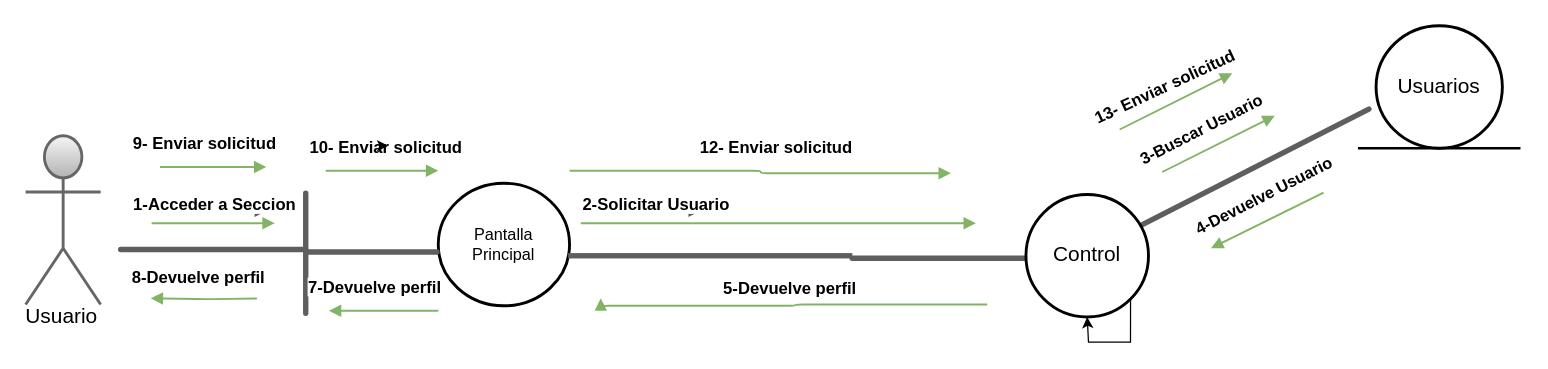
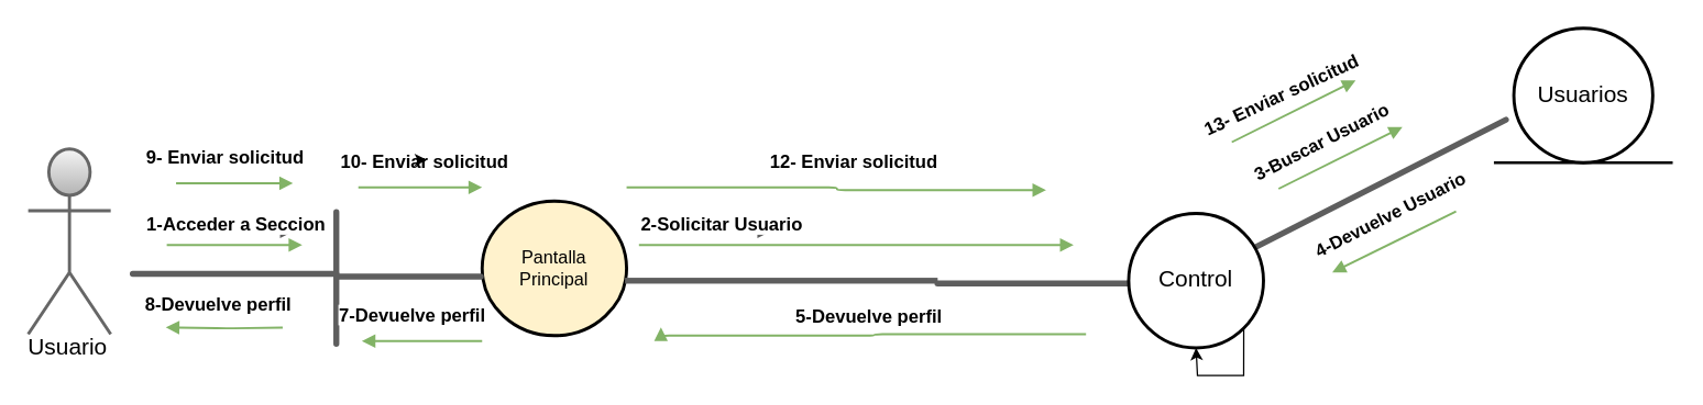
- <mxCell id="3" value="Pantalla Principal" style="html=1;overflow=block;blockSpacing=1;whiteSpace=wrap;ellipse;fontSize=13;spacing=3.8;strokeOpacity=100;rounded=1;absoluteArcSize=1;arcSize=9;strokeWidth=2.3;lucidId=m_9ZVBL-fcfm;fontColor=#000000;" vertex="1" parent="1"><mxGeometry x="350" y="146" width="105" height="98" as="geometry" /></mxCell>
+ <mxCell id="3" value="Pantalla Principal" style="html=1;overflow=block;blockSpacing=1;whiteSpace=wrap;ellipse;fontSize=13;spacing=3.8;strokeOpacity=100;rounded=1;absoluteArcSize=1;arcSize=9;strokeWidth=2.3;lucidId=m_9ZVBL-fcfm;fontColor=#000000;fillColor=#fff2cc;" vertex="1" parent="1"><mxGeometry x="350" y="146" width="105" height="98" as="geometry" /></mxCell>
